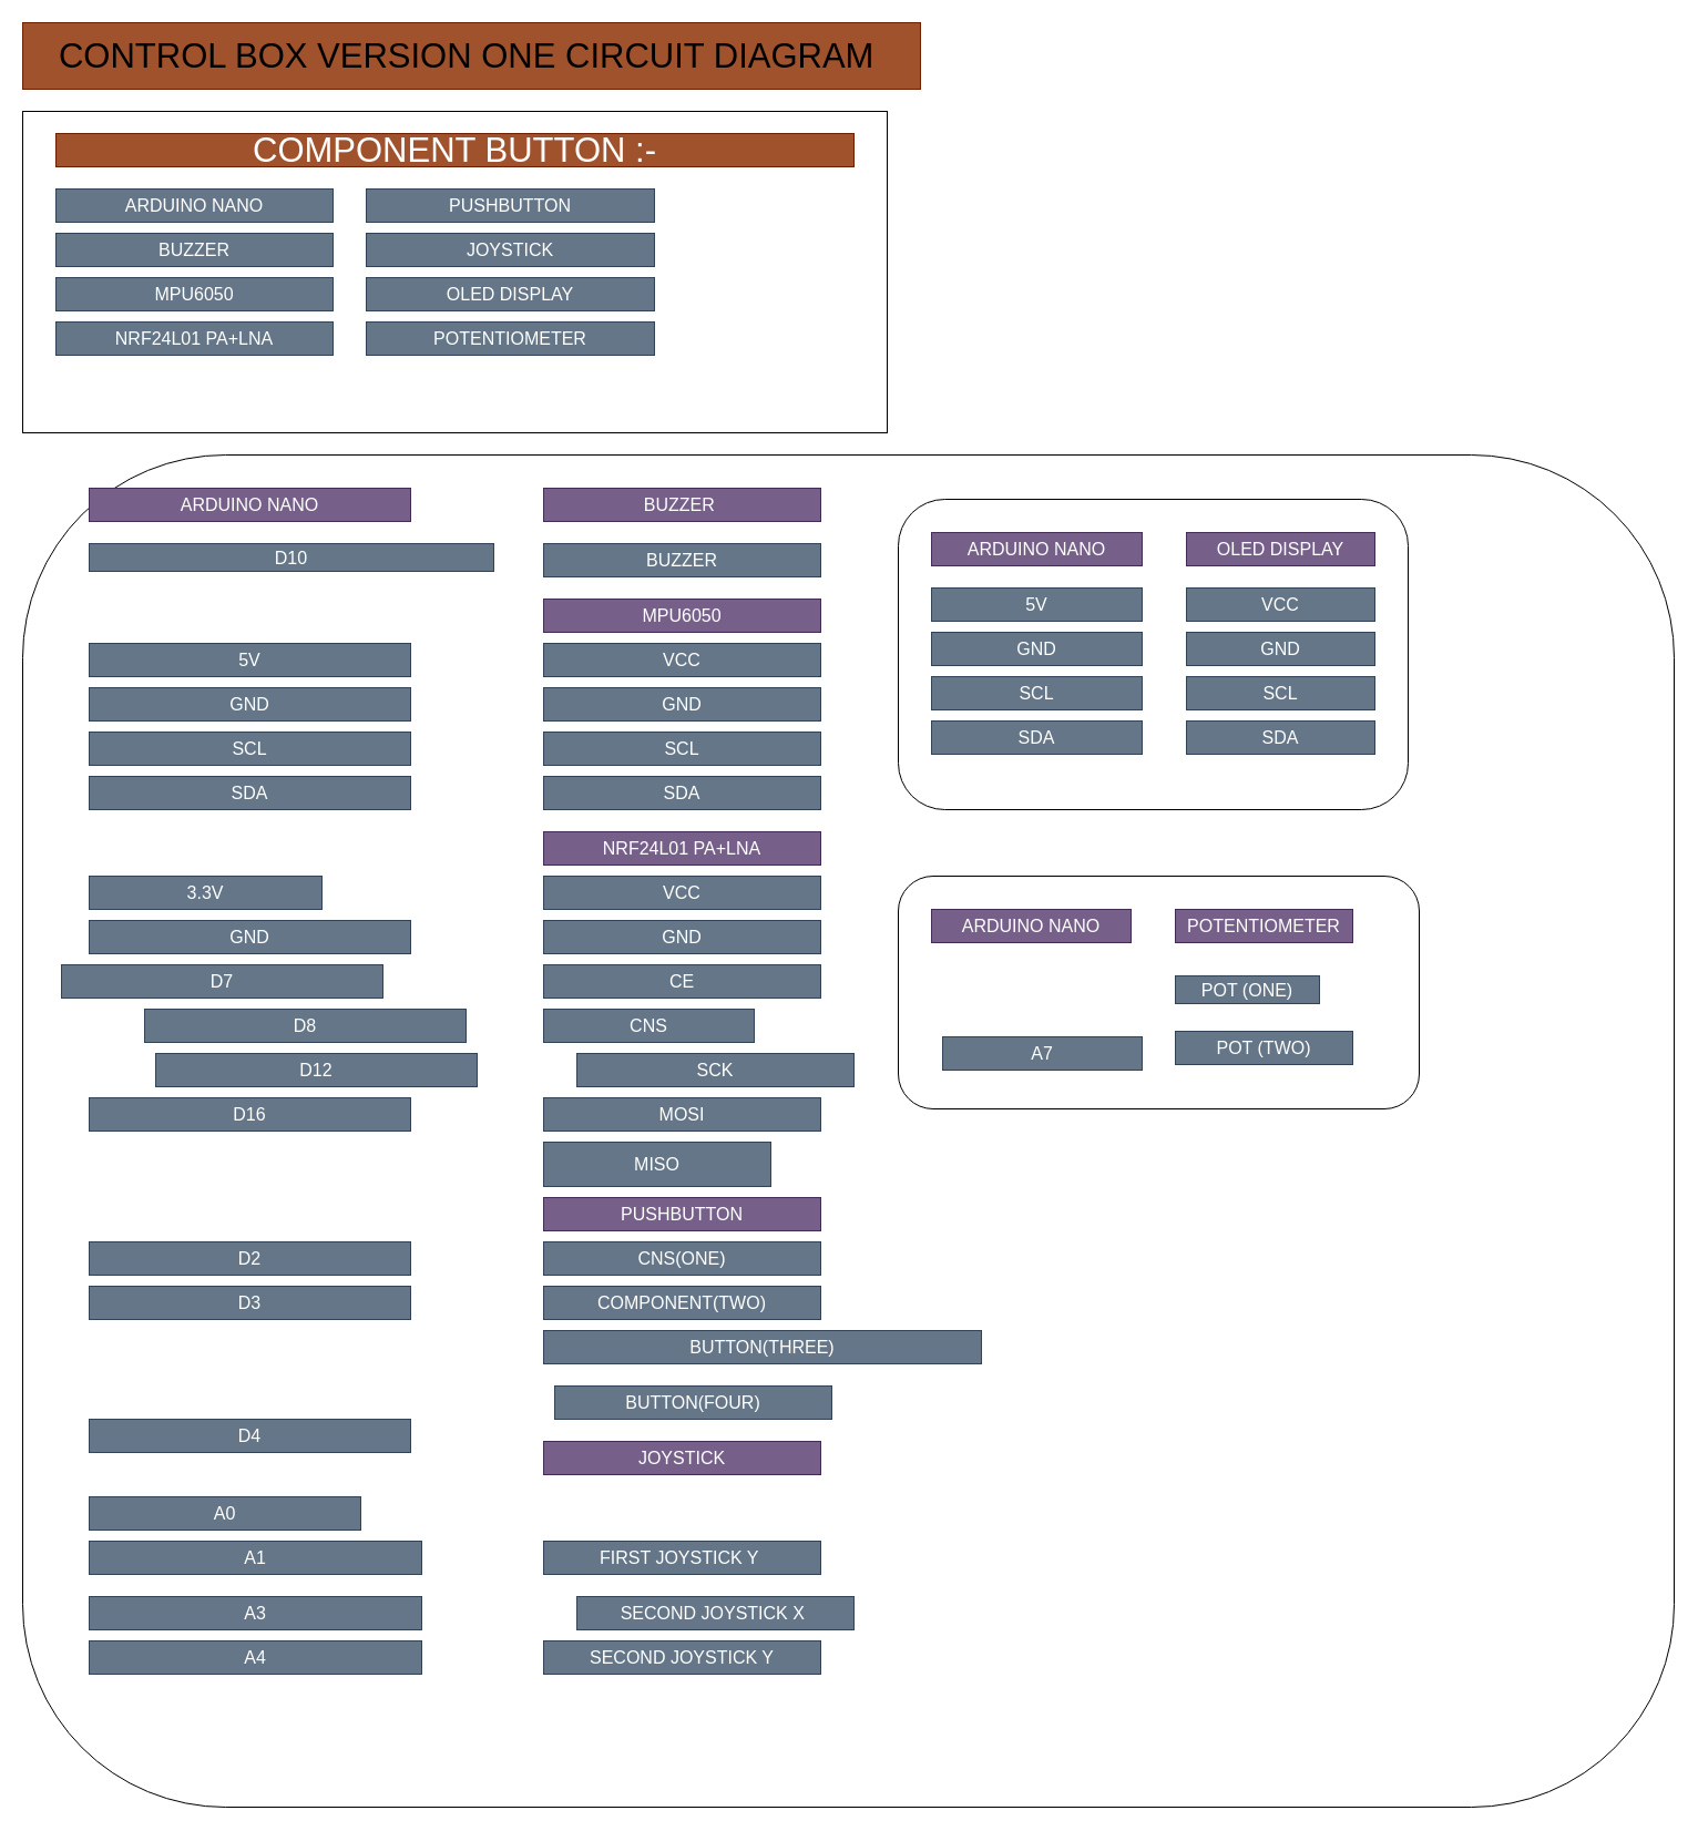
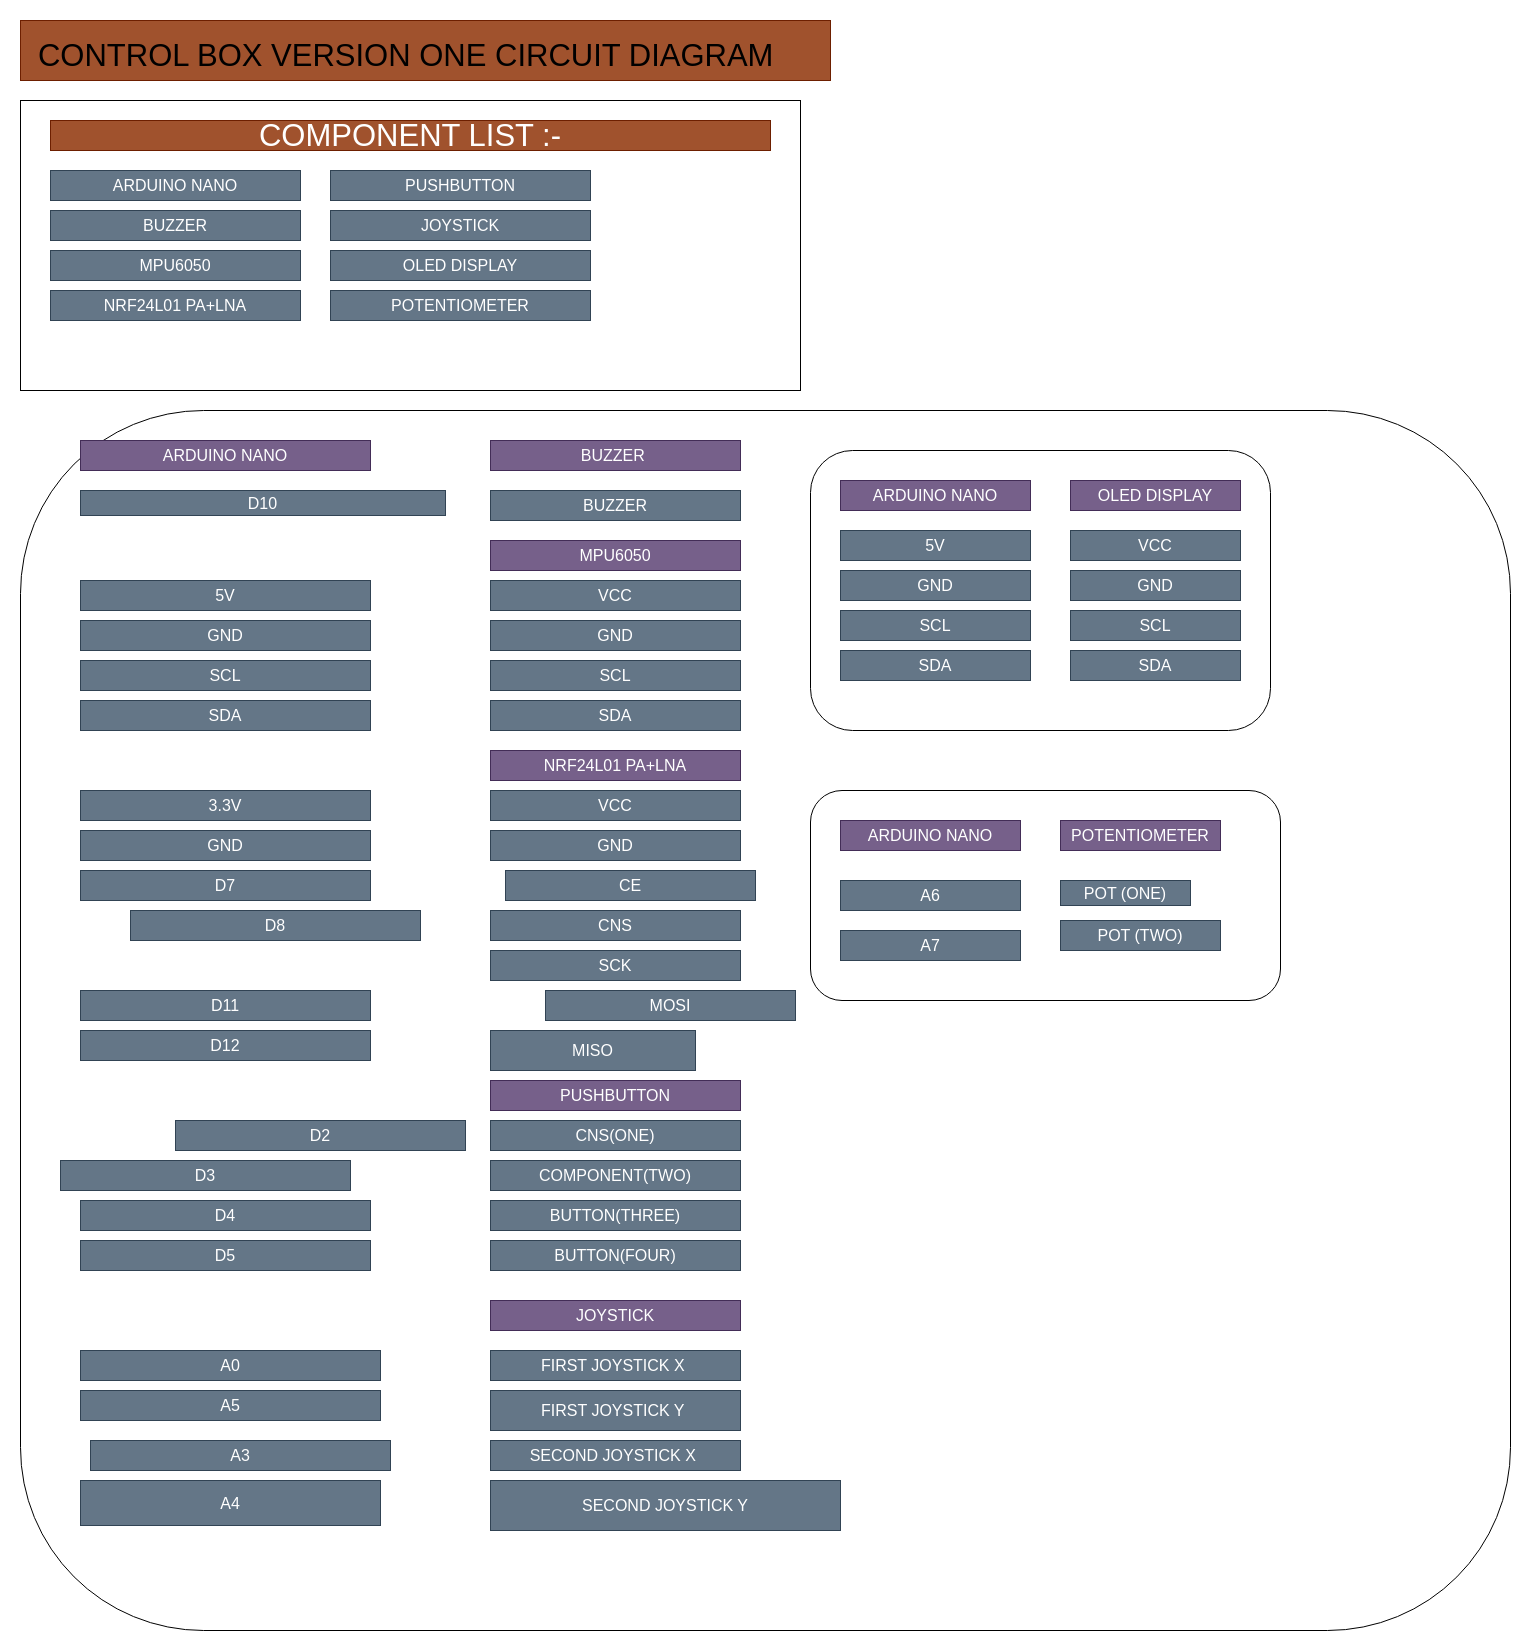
- <mxCell id="3" value="CONTROL BOX VERSION ONE CIRCUIT DIAGRAM&amp;nbsp;" style="text;html=1;strokeColor=none;fillColor=none;align=center;verticalAlign=middle;whiteSpace=wrap;rounded=0;fontSize=31;" vertex="1" parent="1"><mxGeometry x="40" y="35" width="770" height="30" as="geometry" /></mxCell>
+ <mxCell id="3" value="CONTROL BOX VERSION ONE CIRCUIT DIAGRAM&amp;nbsp;" style="text;html=1;strokeColor=none;fillColor=none;align=center;verticalAlign=middle;whiteSpace=wrap;rounded=0;fontSize=31;" vertex="1" parent="1"><mxGeometry x="25" y="40" width="770" height="30" as="geometry" /></mxCell>
- <mxCell id="5" value="COMPONENT BUTTON :-" style="text;html=1;strokeColor=#6D1F00;fillColor=#a0522d;align=center;verticalAlign=middle;whiteSpace=wrap;rounded=0;fontSize=31;fontColor=#ffffff;" vertex="1" parent="1"><mxGeometry x="50" y="120" width="720" height="30" as="geometry" /></mxCell>
+ <mxCell id="5" value="COMPONENT LIST :-" style="text;html=1;strokeColor=#6D1F00;fillColor=#a0522d;align=center;verticalAlign=middle;whiteSpace=wrap;rounded=0;fontSize=31;fontColor=#ffffff;" vertex="1" parent="1"><mxGeometry x="50" y="120" width="720" height="30" as="geometry" /></mxCell>
- <mxCell id="36" value="3.3V" style="text;html=1;strokeColor=#314354;fillColor=#647687;align=center;verticalAlign=middle;whiteSpace=wrap;rounded=0;fontSize=16;fontColor=#ffffff;" vertex="1" parent="1"><mxGeometry x="80" y="790" width="210" height="30" as="geometry" /></mxCell>
+ <mxCell id="36" value="3.3V" style="text;html=1;strokeColor=#314354;fillColor=#647687;align=center;verticalAlign=middle;whiteSpace=wrap;rounded=0;fontSize=16;fontColor=#ffffff;" vertex="1" parent="1"><mxGeometry x="80" y="790" width="290" height="30" as="geometry" /></mxCell>
- <mxCell id="38" value="D7" style="text;html=1;strokeColor=#314354;fillColor=#647687;align=center;verticalAlign=middle;whiteSpace=wrap;rounded=0;fontSize=16;fontColor=#ffffff;" vertex="1" parent="1"><mxGeometry x="55" y="870" width="290" height="30" as="geometry" /></mxCell>
+ <mxCell id="38" value="D7" style="text;html=1;strokeColor=#314354;fillColor=#647687;align=center;verticalAlign=middle;whiteSpace=wrap;rounded=0;fontSize=16;fontColor=#ffffff;" vertex="1" parent="1"><mxGeometry x="80" y="870" width="290" height="30" as="geometry" /></mxCell>
- <mxCell id="31" value="CE" style="text;html=1;strokeColor=#314354;fillColor=#647687;align=center;verticalAlign=middle;whiteSpace=wrap;rounded=0;fontSize=16;fontColor=#ffffff;" vertex="1" parent="1"><mxGeometry x="490" y="870" width="250" height="30" as="geometry" /></mxCell>
+ <mxCell id="31" value="CE" style="text;html=1;strokeColor=#314354;fillColor=#647687;align=center;verticalAlign=middle;whiteSpace=wrap;rounded=0;fontSize=16;fontColor=#ffffff;" vertex="1" parent="1"><mxGeometry x="505" y="870" width="250" height="30" as="geometry" /></mxCell>
+ <mxCell id="76" value="A6" style="text;html=1;strokeColor=#314354;fillColor=#647687;align=center;verticalAlign=middle;whiteSpace=wrap;rounded=0;fontSize=16;fontColor=#ffffff;" vertex="1" parent="1"><mxGeometry x="840" y="880" width="180" height="30" as="geometry" /></mxCell>
- <mxCell id="32" value="CNS" style="text;html=1;strokeColor=#314354;fillColor=#647687;align=center;verticalAlign=middle;whiteSpace=wrap;rounded=0;fontSize=16;fontColor=#ffffff;" vertex="1" parent="1"><mxGeometry x="490" y="910" width="190" height="30" as="geometry" /></mxCell>
+ <mxCell id="32" value="CNS" style="text;html=1;strokeColor=#314354;fillColor=#647687;align=center;verticalAlign=middle;whiteSpace=wrap;rounded=0;fontSize=16;fontColor=#ffffff;" vertex="1" parent="1"><mxGeometry x="490" y="910" width="250" height="30" as="geometry" /></mxCell>
- <mxCell id="75" value="POT (TWO)" style="text;html=1;strokeColor=#314354;fillColor=#647687;align=center;verticalAlign=middle;whiteSpace=wrap;rounded=0;fontSize=16;fontColor=#ffffff;" vertex="1" parent="1"><mxGeometry x="1060" y="930" width="160" height="30" as="geometry" /></mxCell>
+ <mxCell id="75" value="POT (TWO)" style="text;html=1;strokeColor=#314354;fillColor=#647687;align=center;verticalAlign=middle;whiteSpace=wrap;rounded=0;fontSize=16;fontColor=#ffffff;" vertex="1" parent="1"><mxGeometry x="1060" y="920" width="160" height="30" as="geometry" /></mxCell>
- <mxCell id="77" value="A7" style="text;html=1;strokeColor=#314354;fillColor=#647687;align=center;verticalAlign=middle;whiteSpace=wrap;rounded=0;fontSize=16;fontColor=#ffffff;" vertex="1" parent="1"><mxGeometry x="850" y="935" width="180" height="30" as="geometry" /></mxCell>
+ <mxCell id="77" value="A7" style="text;html=1;strokeColor=#314354;fillColor=#647687;align=center;verticalAlign=middle;whiteSpace=wrap;rounded=0;fontSize=16;fontColor=#ffffff;" vertex="1" parent="1"><mxGeometry x="840" y="930" width="180" height="30" as="geometry" /></mxCell>
- <mxCell id="41" value="D12" style="text;html=1;strokeColor=#314354;fillColor=#647687;align=center;verticalAlign=middle;whiteSpace=wrap;rounded=0;fontSize=16;fontColor=#ffffff;" vertex="1" parent="1"><mxGeometry x="140" y="950" width="290" height="30" as="geometry" /></mxCell>
+ <mxCell id="41" value="D12" style="text;html=1;strokeColor=#314354;fillColor=#647687;align=center;verticalAlign=middle;whiteSpace=wrap;rounded=0;fontSize=16;fontColor=#ffffff;" vertex="1" parent="1"><mxGeometry x="80" y="1030" width="290" height="30" as="geometry" /></mxCell>
- <mxCell id="33" value="SCK" style="text;html=1;strokeColor=#314354;fillColor=#647687;align=center;verticalAlign=middle;whiteSpace=wrap;rounded=0;fontSize=16;fontColor=#ffffff;" vertex="1" parent="1"><mxGeometry x="520" y="950" width="250" height="30" as="geometry" /></mxCell>
+ <mxCell id="33" value="SCK" style="text;html=1;strokeColor=#314354;fillColor=#647687;align=center;verticalAlign=middle;whiteSpace=wrap;rounded=0;fontSize=16;fontColor=#ffffff;" vertex="1" parent="1"><mxGeometry x="490" y="950" width="250" height="30" as="geometry" /></mxCell>
- <mxCell id="40" value="D16" style="text;html=1;strokeColor=#314354;fillColor=#647687;align=center;verticalAlign=middle;whiteSpace=wrap;rounded=0;fontSize=16;fontColor=#ffffff;" vertex="1" parent="1"><mxGeometry x="80" y="990" width="290" height="30" as="geometry" /></mxCell>
+ <mxCell id="40" value="D11" style="text;html=1;strokeColor=#314354;fillColor=#647687;align=center;verticalAlign=middle;whiteSpace=wrap;rounded=0;fontSize=16;fontColor=#ffffff;" vertex="1" parent="1"><mxGeometry x="80" y="990" width="290" height="30" as="geometry" /></mxCell>
- <mxCell id="34" value="MOSI" style="text;html=1;strokeColor=#314354;fillColor=#647687;align=center;verticalAlign=middle;whiteSpace=wrap;rounded=0;fontSize=16;fontColor=#ffffff;" vertex="1" parent="1"><mxGeometry x="490" y="990" width="250" height="30" as="geometry" /></mxCell>
+ <mxCell id="34" value="MOSI" style="text;html=1;strokeColor=#314354;fillColor=#647687;align=center;verticalAlign=middle;whiteSpace=wrap;rounded=0;fontSize=16;fontColor=#ffffff;" vertex="1" parent="1"><mxGeometry x="545" y="990" width="250" height="30" as="geometry" /></mxCell>
- <mxCell id="47" value="D2" style="text;html=1;strokeColor=#314354;fillColor=#647687;align=center;verticalAlign=middle;whiteSpace=wrap;rounded=0;fontSize=16;fontColor=#ffffff;" vertex="1" parent="1"><mxGeometry x="80" y="1120" width="290" height="30" as="geometry" /></mxCell>
+ <mxCell id="47" value="D2" style="text;html=1;strokeColor=#314354;fillColor=#647687;align=center;verticalAlign=middle;whiteSpace=wrap;rounded=0;fontSize=16;fontColor=#ffffff;" vertex="1" parent="1"><mxGeometry x="175" y="1120" width="290" height="30" as="geometry" /></mxCell>
- <mxCell id="48" value="D3" style="text;html=1;strokeColor=#314354;fillColor=#647687;align=center;verticalAlign=middle;whiteSpace=wrap;rounded=0;fontSize=16;fontColor=#ffffff;" vertex="1" parent="1"><mxGeometry x="80" y="1160" width="290" height="30" as="geometry" /></mxCell>
+ <mxCell id="48" value="D3" style="text;html=1;strokeColor=#314354;fillColor=#647687;align=center;verticalAlign=middle;whiteSpace=wrap;rounded=0;fontSize=16;fontColor=#ffffff;" vertex="1" parent="1"><mxGeometry x="60" y="1160" width="290" height="30" as="geometry" /></mxCell>
- <mxCell id="45" value="BUTTON(THREE)" style="text;html=1;strokeColor=#314354;fillColor=#647687;align=center;verticalAlign=middle;whiteSpace=wrap;rounded=0;fontSize=16;fontColor=#ffffff;" vertex="1" parent="1"><mxGeometry x="490" y="1200" width="395" height="30" as="geometry" /></mxCell>
+ <mxCell id="45" value="BUTTON(THREE)" style="text;html=1;strokeColor=#314354;fillColor=#647687;align=center;verticalAlign=middle;whiteSpace=wrap;rounded=0;fontSize=16;fontColor=#ffffff;" vertex="1" parent="1"><mxGeometry x="490" y="1200" width="250" height="30" as="geometry" /></mxCell>
+ <mxCell id="50" value="D5" style="text;html=1;strokeColor=#314354;fillColor=#647687;align=center;verticalAlign=middle;whiteSpace=wrap;rounded=0;fontSize=16;fontColor=#ffffff;" vertex="1" parent="1"><mxGeometry x="80" y="1240" width="290" height="30" as="geometry" /></mxCell>
- <mxCell id="46" value="BUTTON(FOUR)" style="text;html=1;strokeColor=#314354;fillColor=#647687;align=center;verticalAlign=middle;whiteSpace=wrap;rounded=0;fontSize=16;fontColor=#ffffff;" vertex="1" parent="1"><mxGeometry x="500" y="1250" width="250" height="30" as="geometry" /></mxCell>
+ <mxCell id="46" value="BUTTON(FOUR)" style="text;html=1;strokeColor=#314354;fillColor=#647687;align=center;verticalAlign=middle;whiteSpace=wrap;rounded=0;fontSize=16;fontColor=#ffffff;" vertex="1" parent="1"><mxGeometry x="490" y="1240" width="250" height="30" as="geometry" /></mxCell>
- <mxCell id="49" value="D4" style="text;html=1;strokeColor=#314354;fillColor=#647687;align=center;verticalAlign=middle;whiteSpace=wrap;rounded=0;fontSize=16;fontColor=#ffffff;" vertex="1" parent="1"><mxGeometry x="80" y="1280" width="290" height="30" as="geometry" /></mxCell>
+ <mxCell id="49" value="D4" style="text;html=1;strokeColor=#314354;fillColor=#647687;align=center;verticalAlign=middle;whiteSpace=wrap;rounded=0;fontSize=16;fontColor=#ffffff;" vertex="1" parent="1"><mxGeometry x="80" y="1200" width="290" height="30" as="geometry" /></mxCell>
- <mxCell id="56" value="A0" style="text;html=1;strokeColor=#314354;fillColor=#647687;align=center;verticalAlign=middle;whiteSpace=wrap;rounded=0;fontSize=16;fontColor=#ffffff;" vertex="1" parent="1"><mxGeometry x="80" y="1350" width="245" height="30" as="geometry" /></mxCell>
+ <mxCell id="56" value="A0" style="text;html=1;strokeColor=#314354;fillColor=#647687;align=center;verticalAlign=middle;whiteSpace=wrap;rounded=0;fontSize=16;fontColor=#ffffff;" vertex="1" parent="1"><mxGeometry x="80" y="1350" width="300" height="30" as="geometry" /></mxCell>
+ <mxCell id="52" value="FIRST JOYSTICK X&amp;nbsp;" style="text;html=1;strokeColor=#314354;fillColor=#647687;align=center;verticalAlign=middle;whiteSpace=wrap;rounded=0;fontSize=16;fontColor=#ffffff;" vertex="1" parent="1"><mxGeometry x="490" y="1350" width="250" height="30" as="geometry" /></mxCell>
- <mxCell id="57" value="A1" style="text;html=1;strokeColor=#314354;fillColor=#647687;align=center;verticalAlign=middle;whiteSpace=wrap;rounded=0;fontSize=16;fontColor=#ffffff;" vertex="1" parent="1"><mxGeometry x="80" y="1390" width="300" height="30" as="geometry" /></mxCell>
+ <mxCell id="57" value="A5" style="text;html=1;strokeColor=#314354;fillColor=#647687;align=center;verticalAlign=middle;whiteSpace=wrap;rounded=0;fontSize=16;fontColor=#ffffff;" vertex="1" parent="1"><mxGeometry x="80" y="1390" width="300" height="30" as="geometry" /></mxCell>
- <mxCell id="53" value="FIRST JOYSTICK Y&amp;nbsp;" style="text;html=1;strokeColor=#314354;fillColor=#647687;align=center;verticalAlign=middle;whiteSpace=wrap;rounded=0;fontSize=16;fontColor=#ffffff;" vertex="1" parent="1"><mxGeometry x="490" y="1390" width="250" height="30" as="geometry" /></mxCell>
+ <mxCell id="53" value="FIRST JOYSTICK Y&amp;nbsp;" style="text;html=1;strokeColor=#314354;fillColor=#647687;align=center;verticalAlign=middle;whiteSpace=wrap;rounded=0;fontSize=16;fontColor=#ffffff;" vertex="1" parent="1"><mxGeometry x="490" y="1390" width="250" height="40" as="geometry" /></mxCell>
- <mxCell id="58" value="A3" style="text;html=1;strokeColor=#314354;fillColor=#647687;align=center;verticalAlign=middle;whiteSpace=wrap;rounded=0;fontSize=16;fontColor=#ffffff;" vertex="1" parent="1"><mxGeometry x="80" y="1440" width="300" height="30" as="geometry" /></mxCell>
+ <mxCell id="58" value="A3" style="text;html=1;strokeColor=#314354;fillColor=#647687;align=center;verticalAlign=middle;whiteSpace=wrap;rounded=0;fontSize=16;fontColor=#ffffff;" vertex="1" parent="1"><mxGeometry x="90" y="1440" width="300" height="30" as="geometry" /></mxCell>
- <mxCell id="54" value="SECOND JOYSTICK X&amp;nbsp;" style="text;html=1;strokeColor=#314354;fillColor=#647687;align=center;verticalAlign=middle;whiteSpace=wrap;rounded=0;fontSize=16;fontColor=#ffffff;" vertex="1" parent="1"><mxGeometry x="520" y="1440" width="250" height="30" as="geometry" /></mxCell>
+ <mxCell id="54" value="SECOND JOYSTICK X&amp;nbsp;" style="text;html=1;strokeColor=#314354;fillColor=#647687;align=center;verticalAlign=middle;whiteSpace=wrap;rounded=0;fontSize=16;fontColor=#ffffff;" vertex="1" parent="1"><mxGeometry x="490" y="1440" width="250" height="30" as="geometry" /></mxCell>
- <mxCell id="59" value="A4" style="text;html=1;strokeColor=#314354;fillColor=#647687;align=center;verticalAlign=middle;whiteSpace=wrap;rounded=0;fontSize=16;fontColor=#ffffff;" vertex="1" parent="1"><mxGeometry x="80" y="1480" width="300" height="30" as="geometry" /></mxCell>
+ <mxCell id="59" value="A4" style="text;html=1;strokeColor=#314354;fillColor=#647687;align=center;verticalAlign=middle;whiteSpace=wrap;rounded=0;fontSize=16;fontColor=#ffffff;" vertex="1" parent="1"><mxGeometry x="80" y="1480" width="300" height="45" as="geometry" /></mxCell>
- <mxCell id="55" value="SECOND JOYSTICK Y" style="text;html=1;strokeColor=#314354;fillColor=#647687;align=center;verticalAlign=middle;whiteSpace=wrap;rounded=0;fontSize=16;fontColor=#ffffff;" vertex="1" parent="1"><mxGeometry x="490" y="1480" width="250" height="30" as="geometry" /></mxCell>
+ <mxCell id="55" value="SECOND JOYSTICK Y" style="text;html=1;strokeColor=#314354;fillColor=#647687;align=center;verticalAlign=middle;whiteSpace=wrap;rounded=0;fontSize=16;fontColor=#ffffff;" vertex="1" parent="1"><mxGeometry x="490" y="1480" width="350" height="50" as="geometry" /></mxCell>
